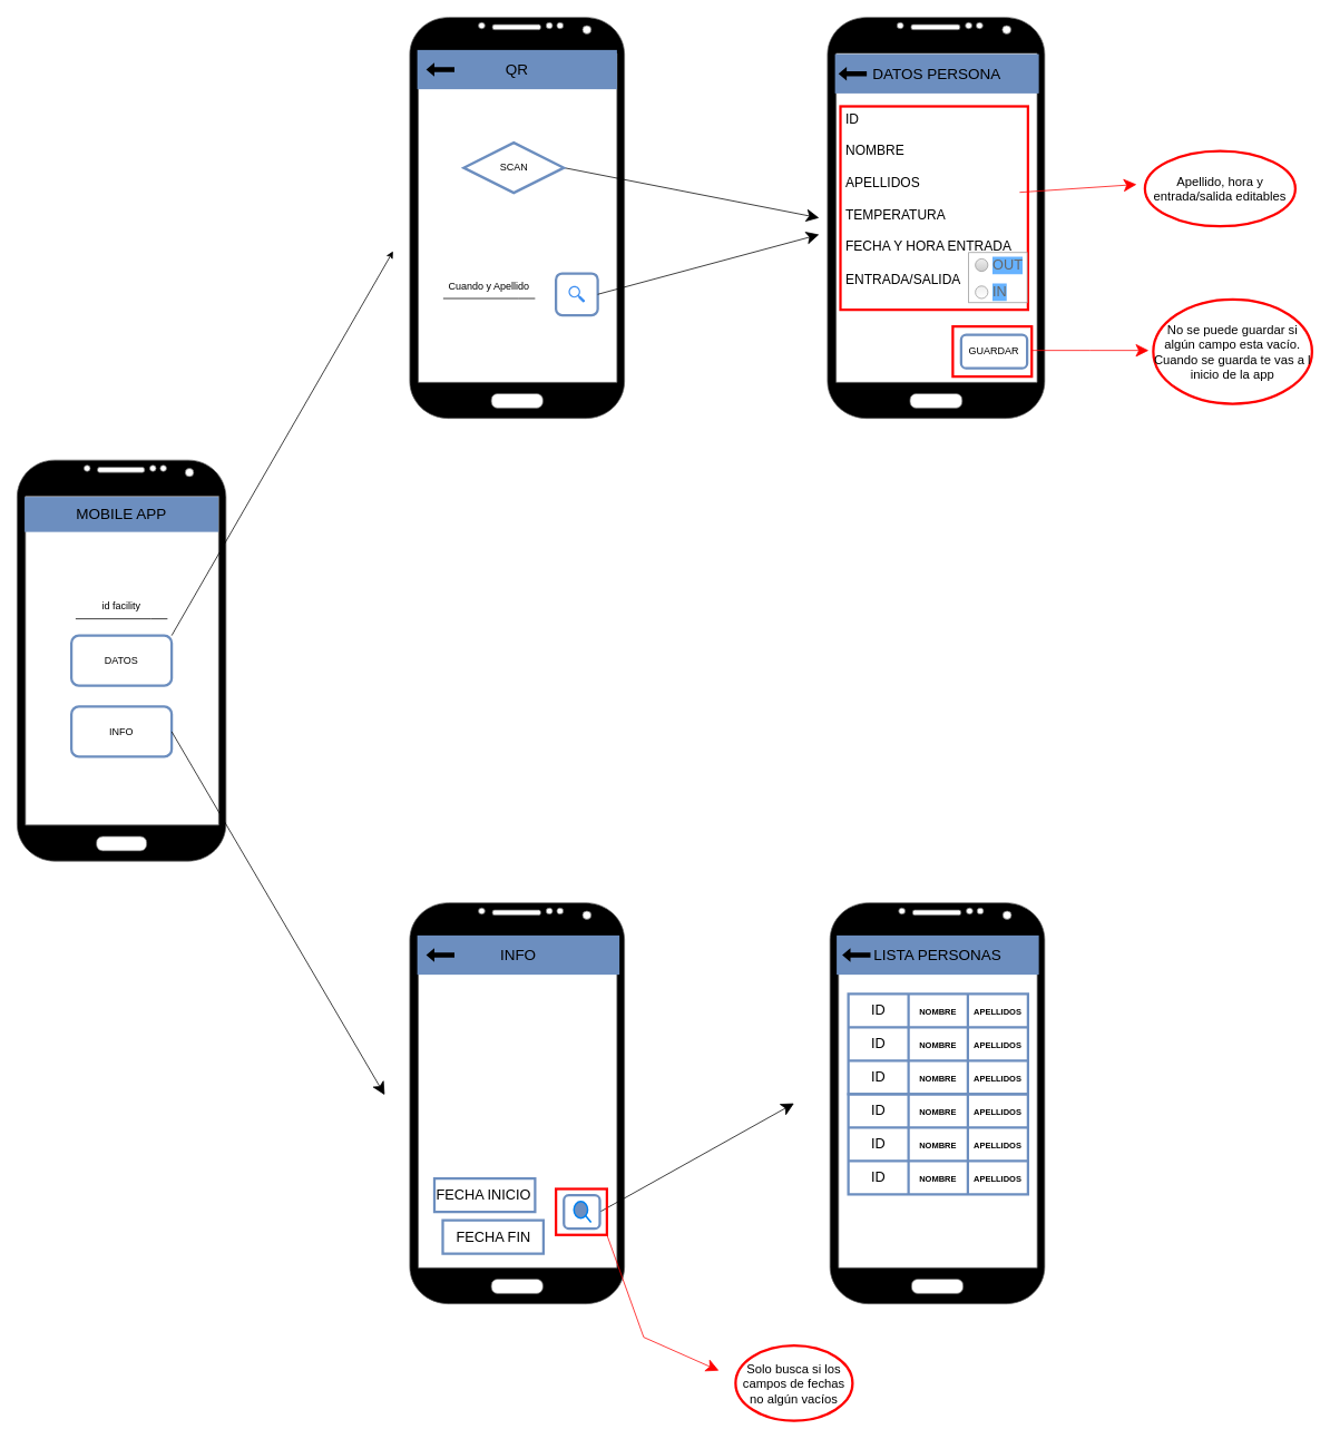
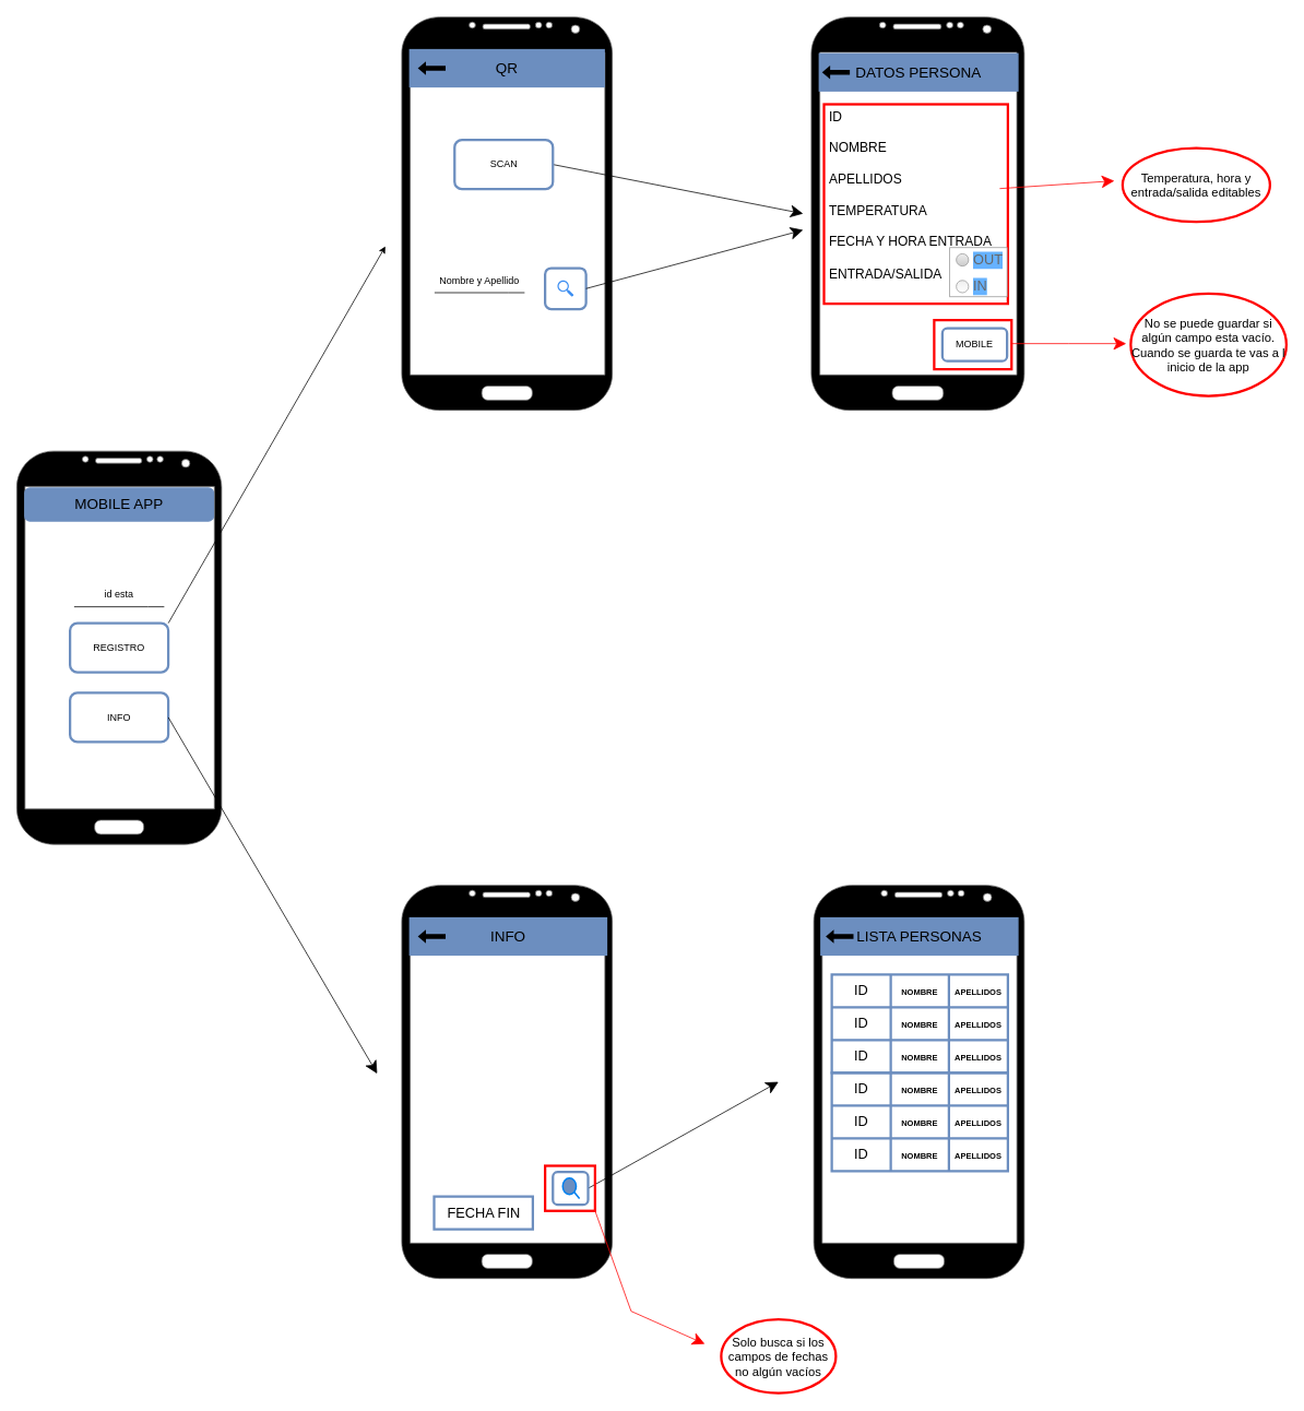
- <mxCell id="70" value="SCAN" style="rhombus;whiteSpace=wrap;html=1;strokeColor=#6C8EBF;strokeWidth=3;fillColor=#FFFFFF;gradientColor=none;gradientDirection=radial;" vertex="1" parent="1"><mxGeometry x="554.5" y="170" width="120" height="60" as="geometry" /></mxCell>
+ <mxCell id="70" value="SCAN" style="rounded=1;whiteSpace=wrap;html=1;strokeColor=#6C8EBF;strokeWidth=3;fillColor=#FFFFFF;gradientColor=none;gradientDirection=radial;" vertex="1" parent="1"><mxGeometry x="554.5" y="170" width="120" height="60" as="geometry" /></mxCell>
- <mxCell id="58" value="Apellido, hora y entrada/salida editables" style="ellipse;whiteSpace=wrap;html=1;glass=0;fontSize=15;strokeColor=#FF0000;strokeWidth=3;fillColor=none;gradientColor=none;gradientDirection=radial;align=center;" parent="1" vertex="1"><mxGeometry x="1370" y="180" width="180" height="90" as="geometry" /></mxCell>
+ <mxCell id="58" value="Temperatura, hora y entrada/salida editables" style="ellipse;whiteSpace=wrap;html=1;glass=0;fontSize=15;strokeColor=#FF0000;strokeWidth=3;fillColor=none;gradientColor=none;gradientDirection=radial;align=center;" parent="1" vertex="1"><mxGeometry x="1370" y="180" width="180" height="90" as="geometry" /></mxCell>
- <mxCell id="68" value="Cuando y Apellido" style="text;html=1;strokeColor=none;fillColor=none;align=center;verticalAlign=middle;whiteSpace=wrap;rounded=0;" vertex="1" parent="1"><mxGeometry x="530" y="326.5" width="110" height="30" as="geometry" /></mxCell>
+ <mxCell id="68" value="Nombre y Apellido" style="text;html=1;strokeColor=none;fillColor=none;align=center;verticalAlign=middle;whiteSpace=wrap;rounded=0;" vertex="1" parent="1"><mxGeometry x="530" y="326.5" width="110" height="30" as="geometry" /></mxCell>
- <mxCell id="11" value="GUARDAR" style="rounded=1;whiteSpace=wrap;html=1;strokeColor=#6C8EBF;strokeWidth=3;fillColor=#FFFFFF;gradientColor=none;gradientDirection=radial;" parent="1" vertex="1"><mxGeometry x="1150" y="400" width="79" height="40" as="geometry" /></mxCell>
+ <mxCell id="11" value="MOBILE" style="rounded=1;whiteSpace=wrap;html=1;strokeColor=#6C8EBF;strokeWidth=3;fillColor=#FFFFFF;gradientColor=none;gradientDirection=radial;" parent="1" vertex="1"><mxGeometry x="1150" y="400" width="79" height="40" as="geometry" /></mxCell>
- <mxCell id="9" value="MOBILE APP" style="rounded=0;whiteSpace=wrap;html=1;glass=0;fontSize=18;strokeColor=#6C8EBF;strokeWidth=2;fillColor=#6C8EBF;gradientColor=none;gradientDirection=radial;align=center;" parent="1" vertex="1"><mxGeometry x="30" y="595" width="230" height="40" as="geometry" /></mxCell>
+ <mxCell id="9" value="MOBILE APP" style="whiteSpace=wrap;html=1;glass=0;fontSize=18;strokeColor=#6C8EBF;strokeWidth=2;fillColor=#6C8EBF;gradientColor=none;gradientDirection=radial;align=center;rounded=1;" parent="1" vertex="1"><mxGeometry x="30" y="595" width="230" height="40" as="geometry" /></mxCell>
- <mxCell id="65" value="id facility" style="text;html=1;strokeColor=none;fillColor=none;align=center;verticalAlign=middle;whiteSpace=wrap;rounded=0;" vertex="1" parent="1"><mxGeometry x="90" y="710" width="110" height="30" as="geometry" /></mxCell>
+ <mxCell id="65" value="id esta" style="text;html=1;strokeColor=none;fillColor=none;align=center;verticalAlign=middle;whiteSpace=wrap;rounded=0;" vertex="1" parent="1"><mxGeometry x="90" y="710" width="110" height="30" as="geometry" /></mxCell>
- <mxCell id="4" value="DATOS" style="rounded=1;whiteSpace=wrap;html=1;strokeColor=#6C8EBF;strokeWidth=3;fillColor=#FFFFFF;gradientColor=none;gradientDirection=radial;" parent="1" vertex="1"><mxGeometry x="85" y="760" width="120" height="60" as="geometry" /></mxCell>
+ <mxCell id="4" value="REGISTRO" style="rounded=1;whiteSpace=wrap;html=1;strokeColor=#6C8EBF;strokeWidth=3;fillColor=#FFFFFF;gradientColor=none;gradientDirection=radial;" parent="1" vertex="1"><mxGeometry x="85" y="760" width="120" height="60" as="geometry" /></mxCell>
- <mxCell id="16" value="&lt;font style=&quot;font-size: 17px&quot;&gt;FECHA INICIO&lt;/font&gt;" style="rounded=0;whiteSpace=wrap;html=1;glass=0;fontSize=18;strokeColor=#6C8EBF;strokeWidth=3;fillColor=none;gradientColor=none;gradientDirection=radial;align=left;" parent="1" vertex="1"><mxGeometry x="519.5" y="1410" width="120.5" height="40" as="geometry" /></mxCell>
